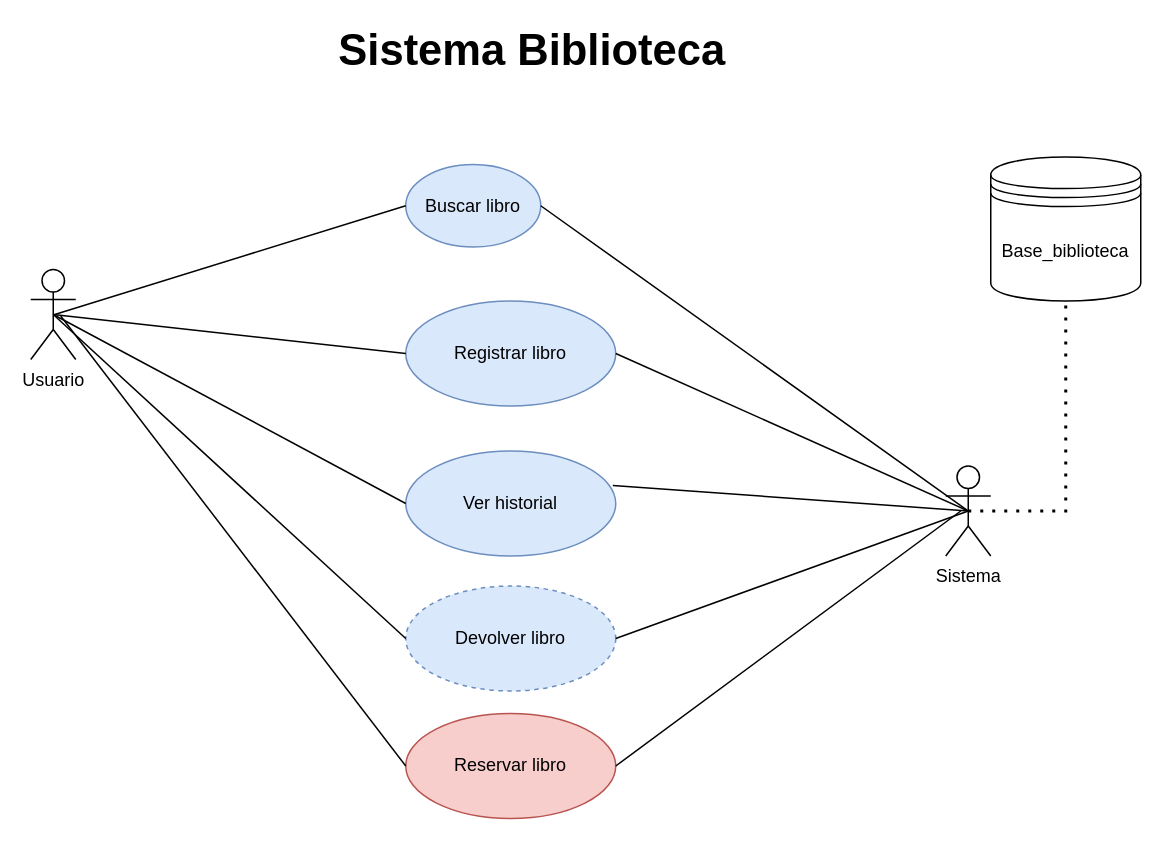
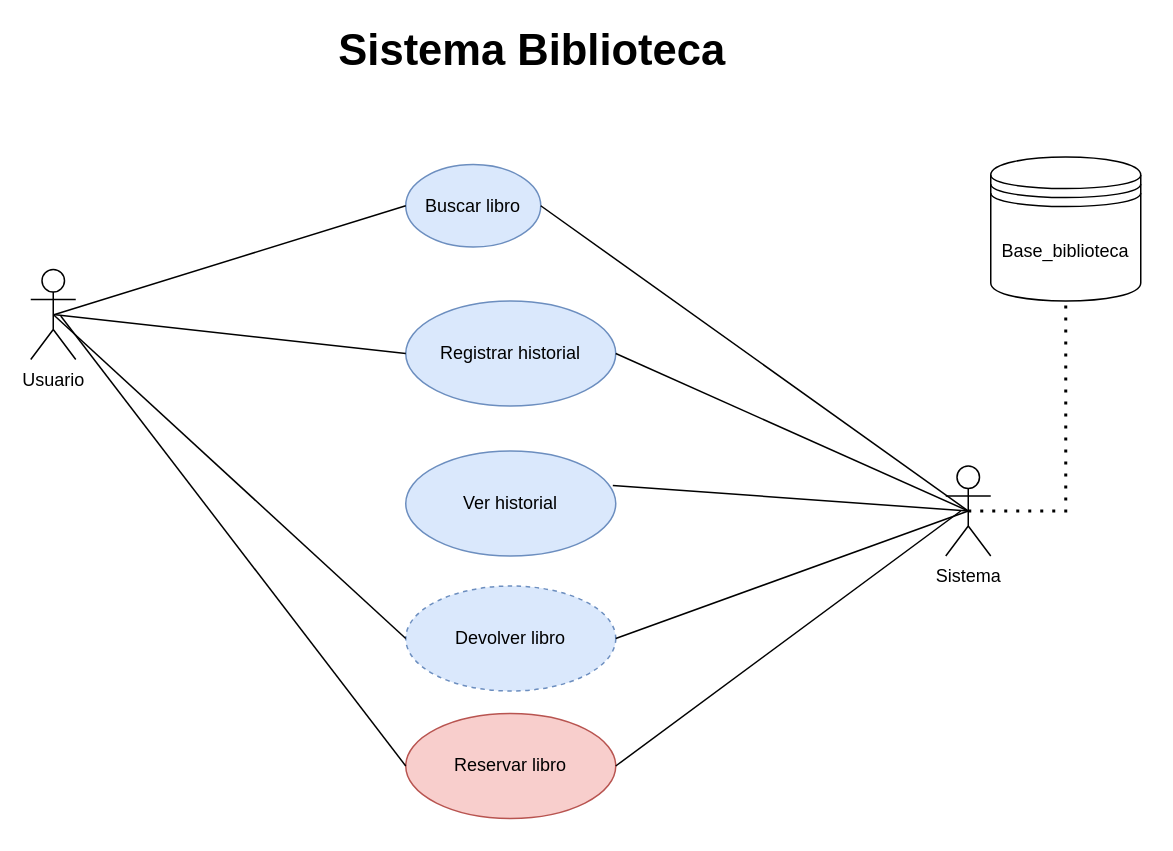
- <mxCell id="5" value="Registrar libro" style="ellipse;whiteSpace=wrap;html=1;fillColor=#dae8fc;strokeColor=#6c8ebf;" vertex="1" parent="1"><mxGeometry x="270" y="200" width="140" height="70" as="geometry" /></mxCell>
+ <mxCell id="5" value="Registrar historial" style="ellipse;whiteSpace=wrap;html=1;fillColor=#dae8fc;strokeColor=#6c8ebf;" vertex="1" parent="1"><mxGeometry x="270" y="200" width="140" height="70" as="geometry" /></mxCell>
- <mxCell id="10" value="" style="endArrow=none;html=1;rounded=0;exitX=0;exitY=0.5;exitDx=0;exitDy=0;entryX=0.5;entryY=0.5;entryDx=0;entryDy=0;entryPerimeter=0;" edge="1" parent="1" source="6" target="2"><mxGeometry width="50" height="50" relative="1" as="geometry"><mxPoint x="210" y="325" as="sourcePoint" /><mxPoint x="50" y="220" as="targetPoint" /></mxGeometry></mxCell>
